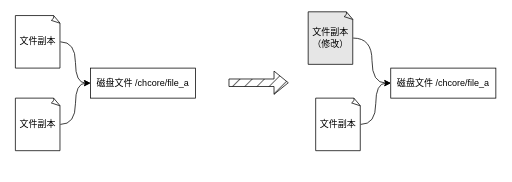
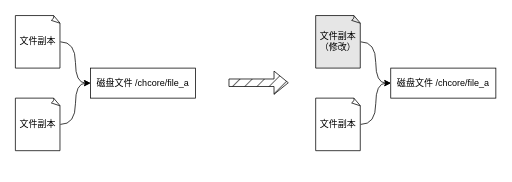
- <mxCell id="9" value="文件副本（修改）" style="whiteSpace=wrap;html=1;shape=mxgraph.basic.document;fillColor=#E6E6E6;" vertex="1" parent="1"><mxGeometry x="410" y="15" width="60" height="70" as="geometry" /></mxCell>
+ <mxCell id="9" value="文件副本（修改）" style="whiteSpace=wrap;html=1;shape=mxgraph.basic.document;fillColor=#E6E6E6;" vertex="1" parent="1"><mxGeometry x="420" y="20" width="60" height="70" as="geometry" /></mxCell>
